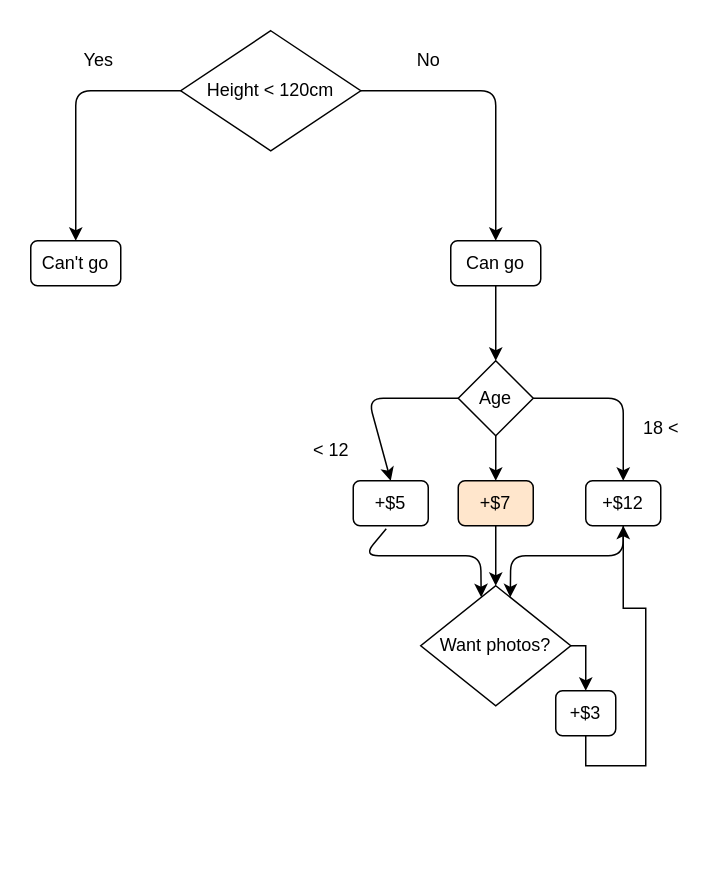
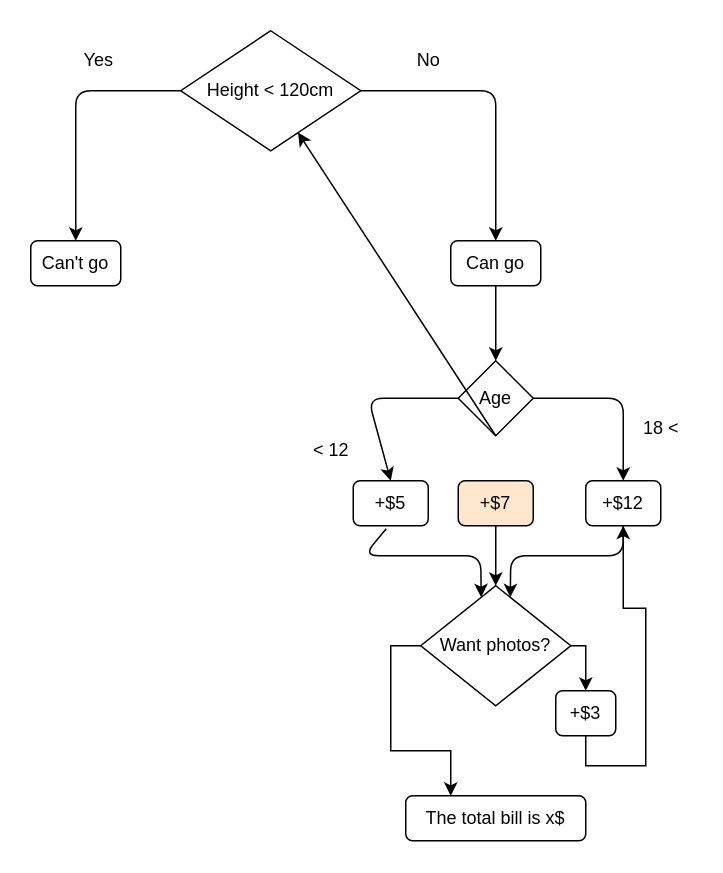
- <mxCell id="11" value="" style="endArrow=classic;html=1;exitX=0.5;exitY=1;exitDx=0;exitDy=0;" edge="1" parent="1" source="10" target="12"><mxGeometry width="50" height="50" relative="1" as="geometry"><mxPoint x="460" y="300" as="sourcePoint" /><mxPoint x="330" y="340" as="targetPoint" /></mxGeometry></mxCell>
+ <mxCell id="11" value="" style="endArrow=classic;html=1;exitX=0.5;exitY=1;exitDx=0;exitDy=0;" edge="1" parent="1" source="10" target="2"><mxGeometry width="50" height="50" relative="1" as="geometry"><mxPoint x="460" y="300" as="sourcePoint" /><mxPoint x="330" y="340" as="targetPoint" /></mxGeometry></mxCell>
+ <mxCell id="20" style="edgeStyle=orthogonalEdgeStyle;rounded=0;orthogonalLoop=1;jettySize=auto;html=1;exitX=0;exitY=0.5;exitDx=0;exitDy=0;entryX=0.25;entryY=0;entryDx=0;entryDy=0;" edge="1" parent="1" source="21" target="25"><mxGeometry relative="1" as="geometry"><mxPoint x="300" y="520" as="targetPoint" /></mxGeometry></mxCell>
+ <mxCell id="25" value="The total bill is x$" style="rounded=1;whiteSpace=wrap;html=1;" vertex="1" parent="1"><mxGeometry x="270" y="530" width="120" height="30" as="geometry" /></mxCell>
